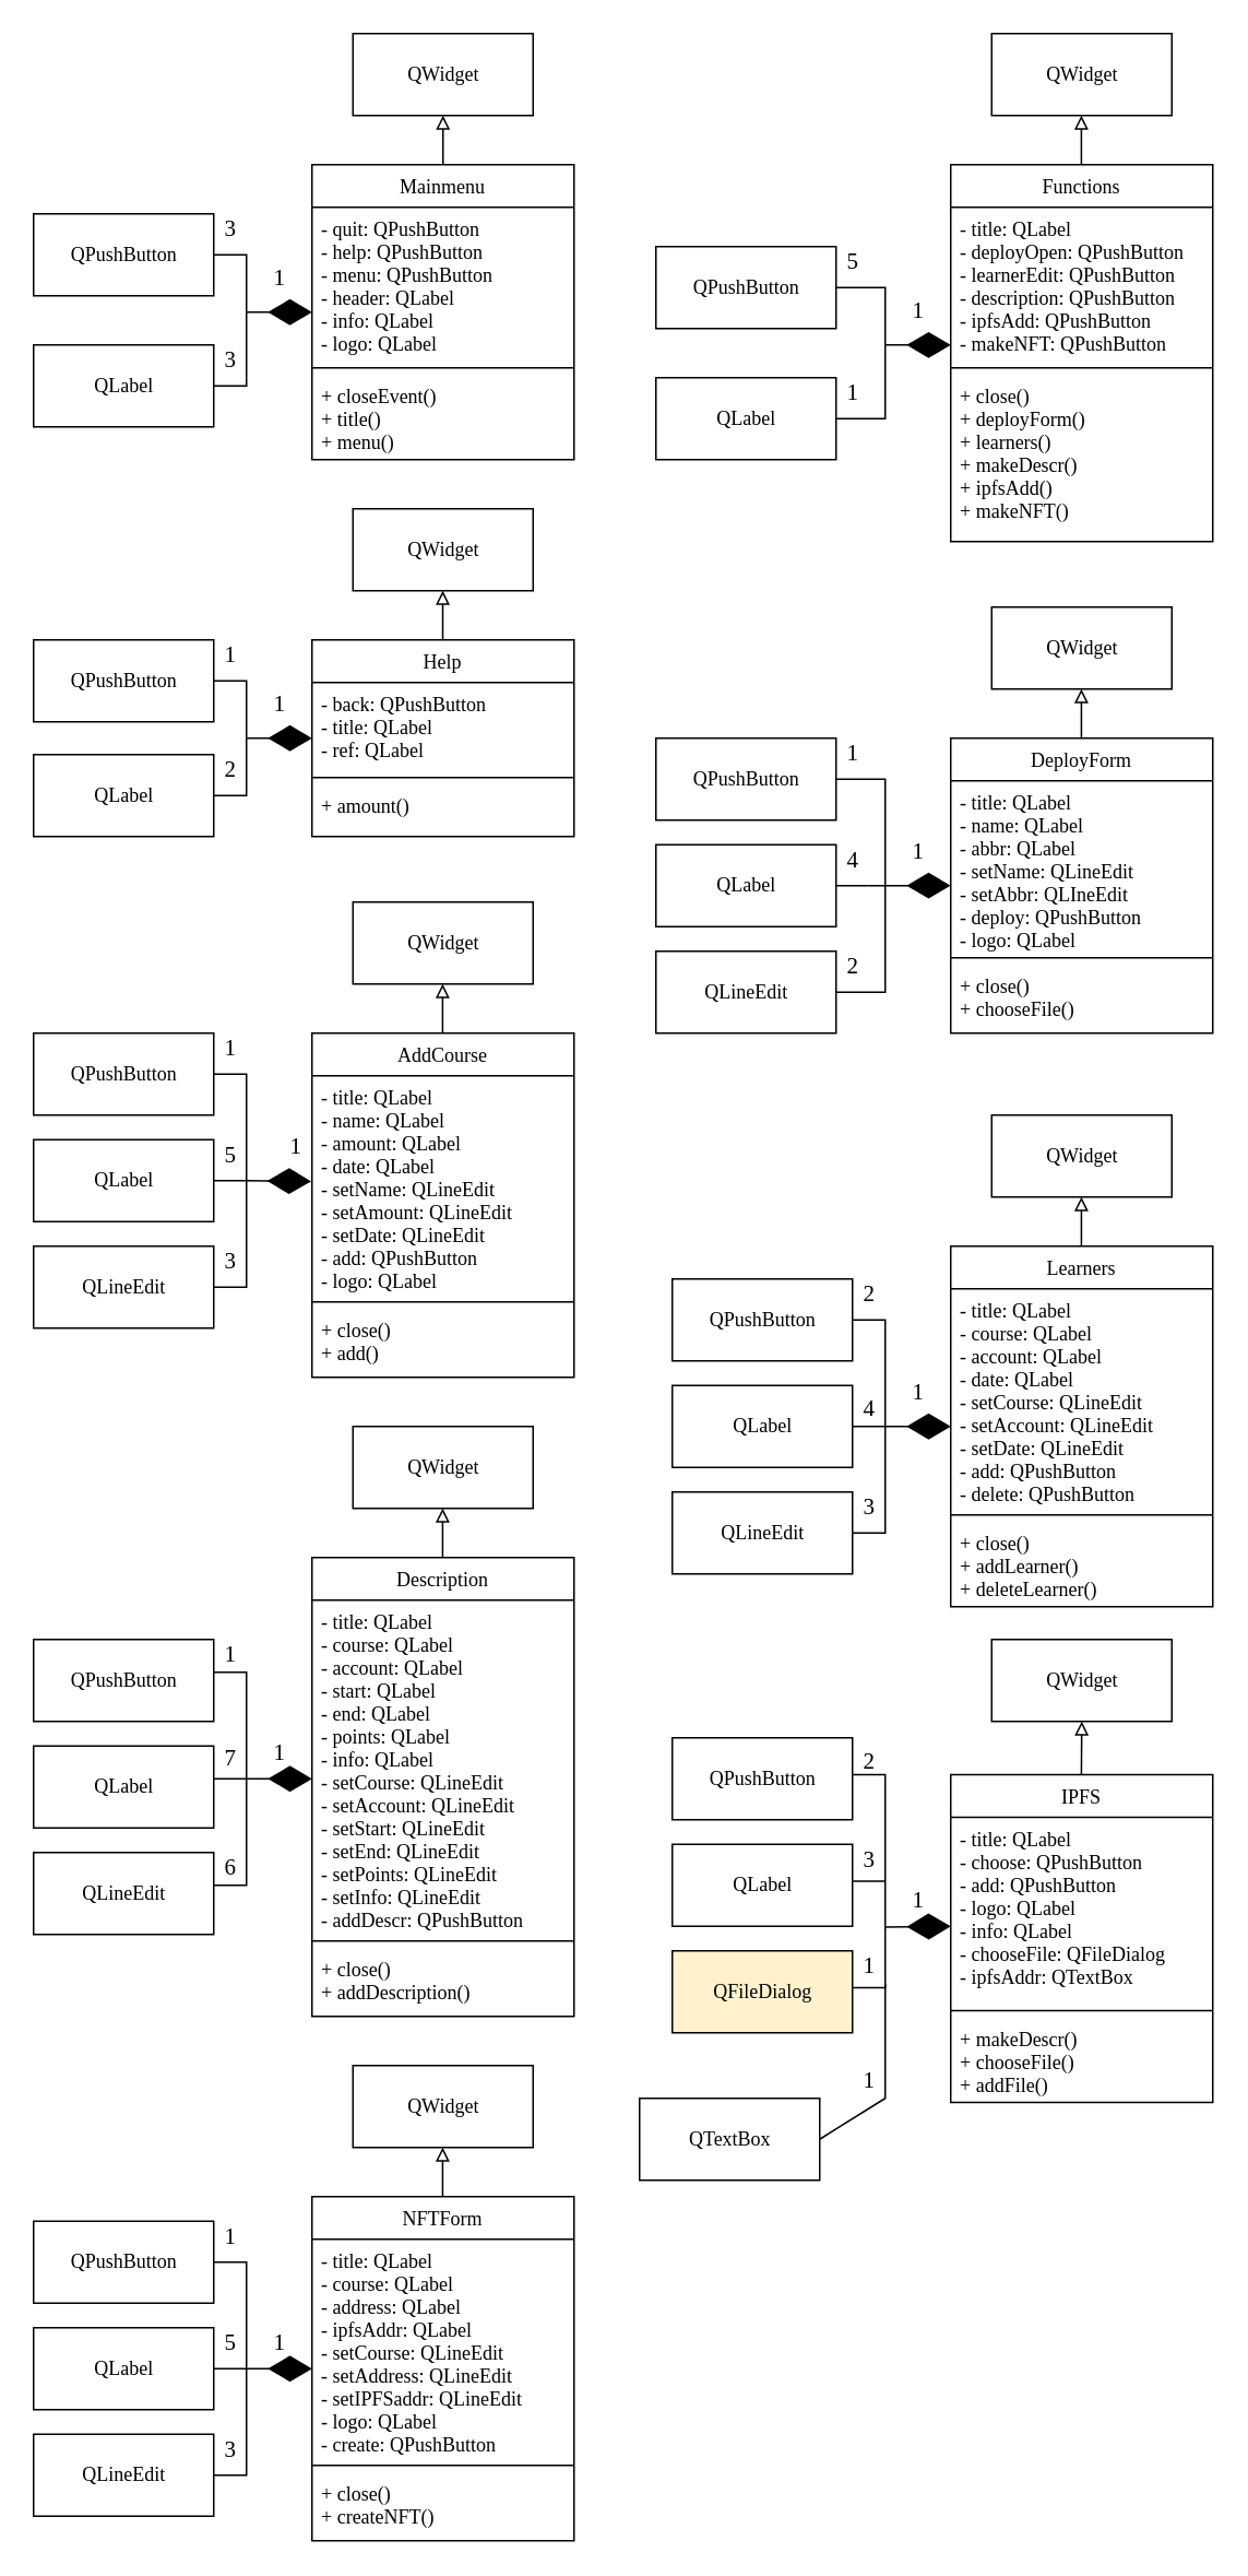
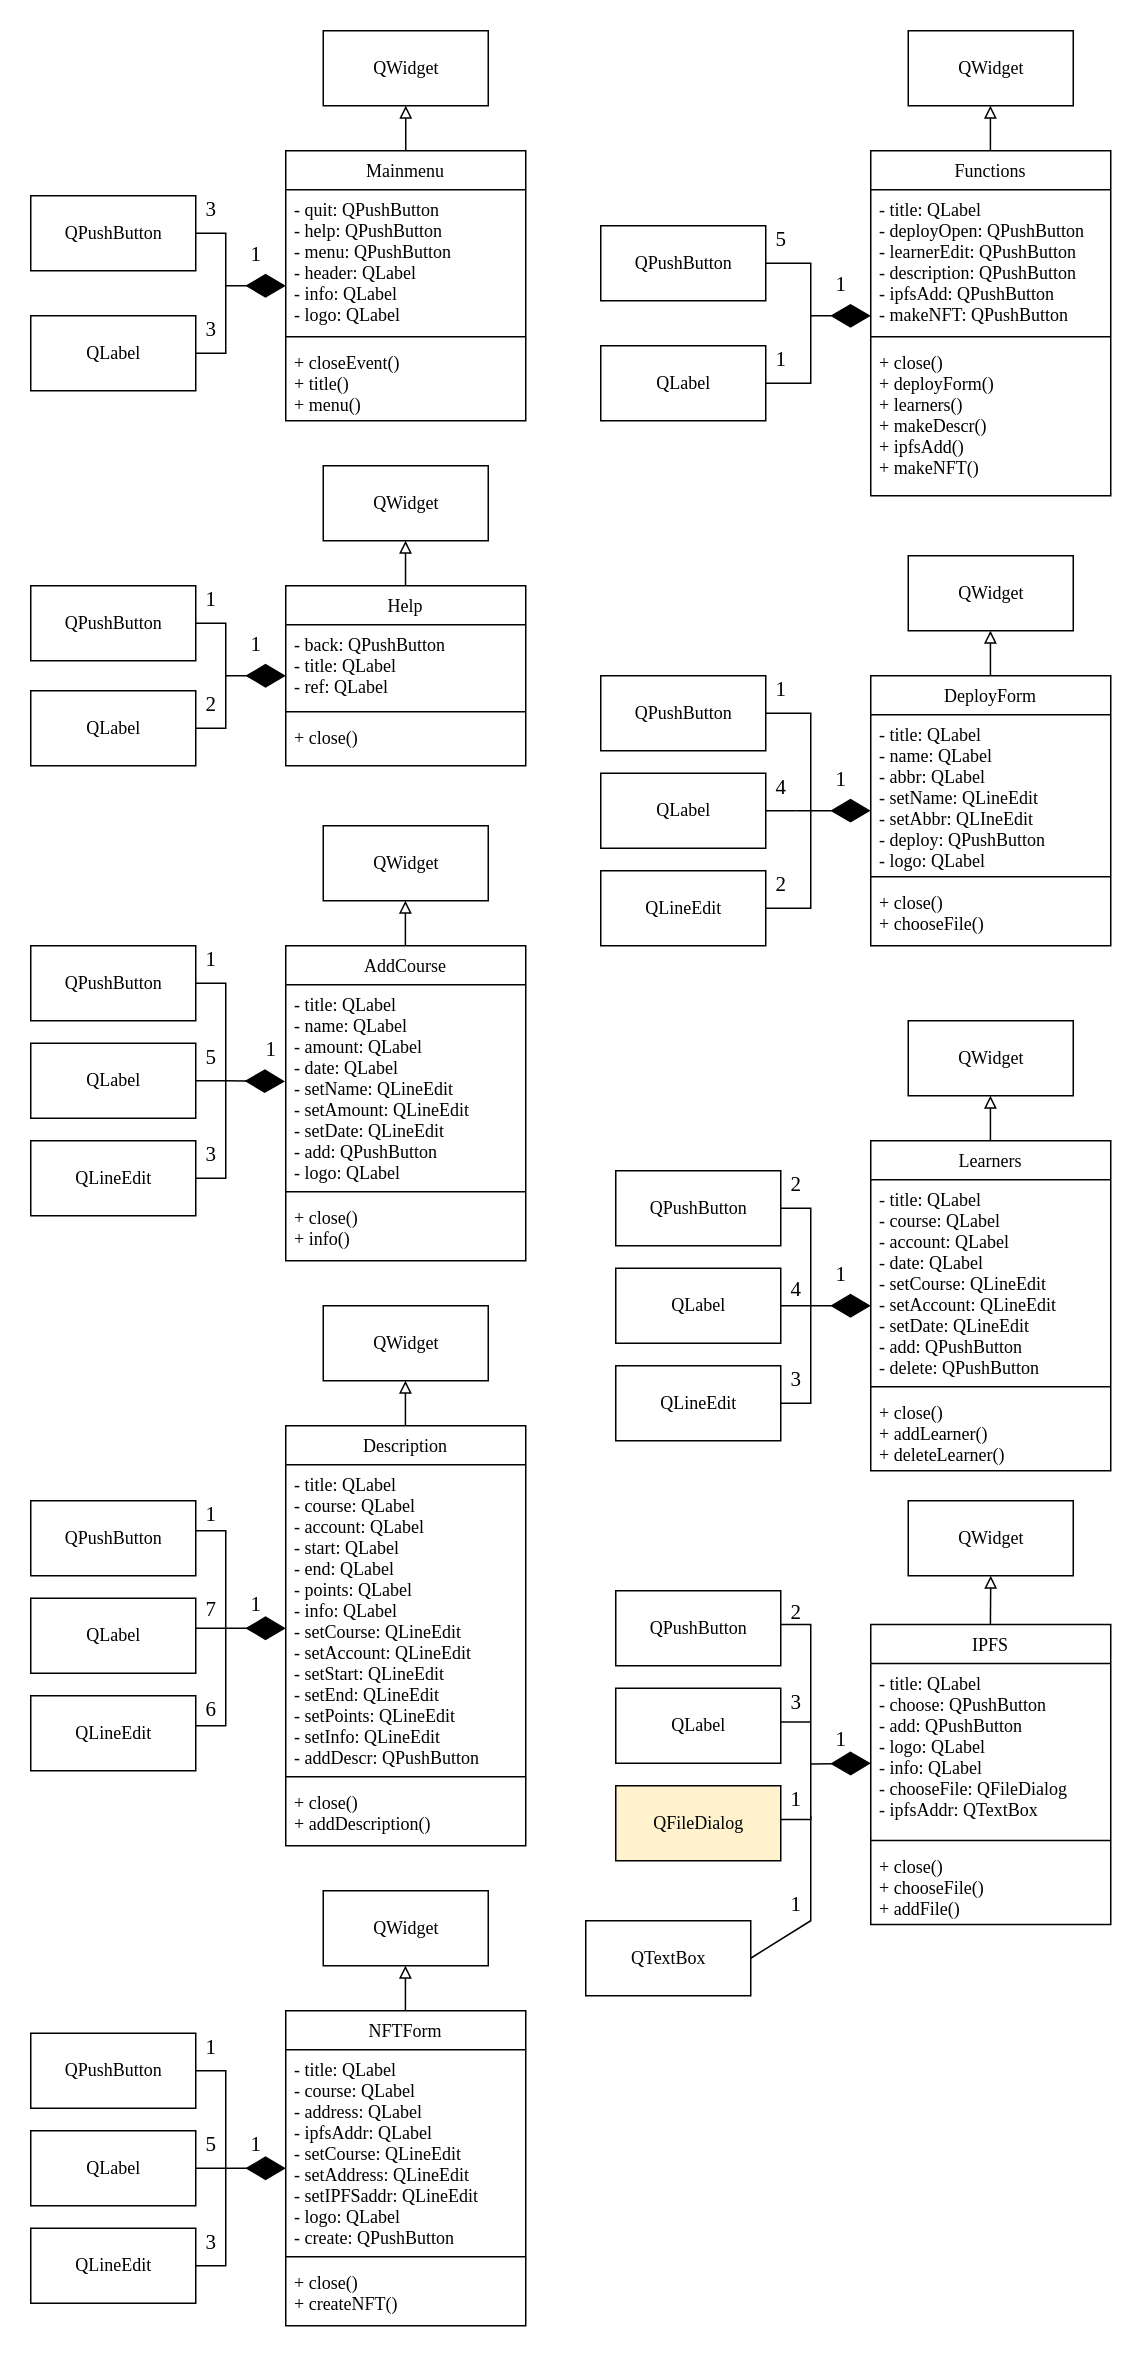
- <mxCell id="12" value="+ amount()" style="text;strokeColor=none;fillColor=none;align=left;verticalAlign=top;spacingLeft=4;spacingRight=4;overflow=hidden;rotatable=0;points=[[0,0.5],[1,0.5]];portConstraint=eastwest;fontFamily=GOST type B;" parent="9" vertex="1"><mxGeometry y="88" width="160" height="32" as="geometry" /></mxCell>
+ <mxCell id="12" value="+ close()" style="text;strokeColor=none;fillColor=none;align=left;verticalAlign=top;spacingLeft=4;spacingRight=4;overflow=hidden;rotatable=0;points=[[0,0.5],[1,0.5]];portConstraint=eastwest;fontFamily=GOST type B;" parent="9" vertex="1"><mxGeometry y="88" width="160" height="32" as="geometry" /></mxCell>
- <mxCell id="34" value="+ close()&#10;+ add()" style="text;strokeColor=none;fillColor=none;align=left;verticalAlign=top;spacingLeft=4;spacingRight=4;overflow=hidden;rotatable=0;points=[[0,0.5],[1,0.5]];portConstraint=eastwest;fontFamily=GOST type B;" parent="31" vertex="1"><mxGeometry y="168" width="160" height="42" as="geometry" /></mxCell>
+ <mxCell id="34" value="+ close()&#10;+ info()" style="text;strokeColor=none;fillColor=none;align=left;verticalAlign=top;spacingLeft=4;spacingRight=4;overflow=hidden;rotatable=0;points=[[0,0.5],[1,0.5]];portConstraint=eastwest;fontFamily=GOST type B;" parent="31" vertex="1"><mxGeometry y="168" width="160" height="42" as="geometry" /></mxCell>
- <mxCell id="58" value="+ makeDescr()&#10;+ chooseFile()&#10;+ addFile()" style="text;strokeColor=none;fillColor=none;align=left;verticalAlign=top;spacingLeft=4;spacingRight=4;overflow=hidden;rotatable=0;points=[[0,0.5],[1,0.5]];portConstraint=eastwest;fontFamily=GOST type B;" parent="55" vertex="1"><mxGeometry y="148" width="160" height="52" as="geometry" /></mxCell>
+ <mxCell id="58" value="+ close()&#10;+ chooseFile()&#10;+ addFile()" style="text;strokeColor=none;fillColor=none;align=left;verticalAlign=top;spacingLeft=4;spacingRight=4;overflow=hidden;rotatable=0;points=[[0,0.5],[1,0.5]];portConstraint=eastwest;fontFamily=GOST type B;" parent="55" vertex="1"><mxGeometry y="148" width="160" height="52" as="geometry" /></mxCell>
